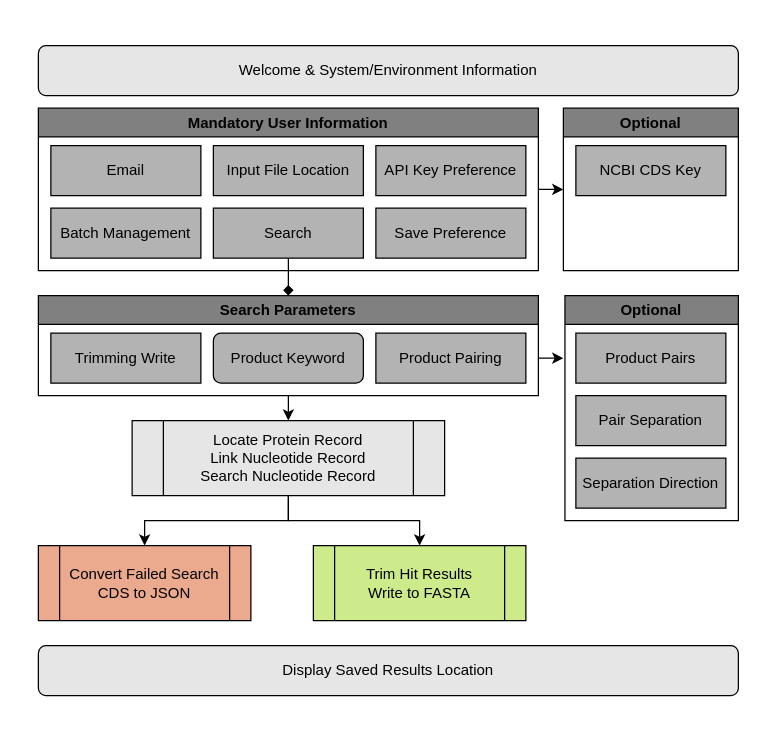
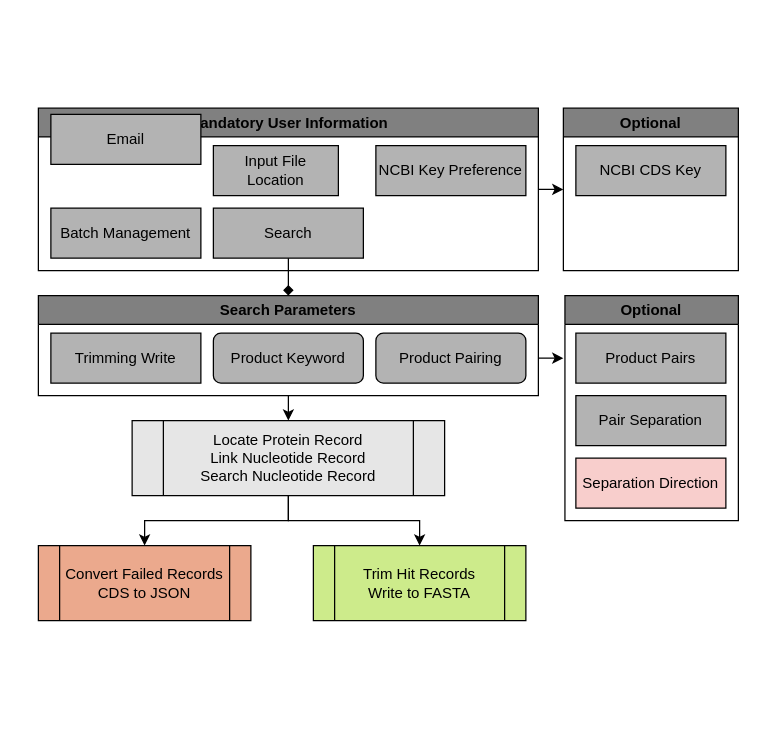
- <mxCell id="24" value="&lt;font&gt;Welcome &amp;amp; System/Environment Information&lt;/font&gt;" style="rounded=1;whiteSpace=wrap;html=1;fontSize=12;glass=0;strokeWidth=1;shadow=0;strokeColor=#000000;fillColor=#E6E6E6;fontColor=#000000;fontFamily=Arial;fontSource=https%3A%2F%2Ffonts.googleapis.com%2Fcss%3Ffamily%3DArial;" parent="1" vertex="1"><mxGeometry x="30" y="36" width="560" height="40" as="geometry" /></mxCell>
- <mxCell id="5" value="Email" style="rectangle;whiteSpace=wrap;html=1;fontFamily=Arial;fontSource=https%3A%2F%2Ffonts.googleapis.com%2Fcss%3Ffamily%3DArial;strokeColor=#000000;fillColor=#B3B3B3;fontColor=#000000;" parent="4" vertex="1"><mxGeometry x="10" y="30" width="120" height="40" as="geometry" /></mxCell>
+ <mxCell id="5" value="Email" style="rectangle;whiteSpace=wrap;html=1;fontFamily=Arial;fontSource=https%3A%2F%2Ffonts.googleapis.com%2Fcss%3Ffamily%3DArial;strokeColor=#000000;fillColor=#B3B3B3;fontColor=#000000;" parent="4" vertex="1"><mxGeometry x="10" y="5" width="120" height="40" as="geometry" /></mxCell>
- <mxCell id="29" value="Input File Location" style="rectangle;whiteSpace=wrap;html=1;fontFamily=Arial;fontSource=https%3A%2F%2Ffonts.googleapis.com%2Fcss%3Ffamily%3DArial;strokeColor=#000000;fillColor=#B3B3B3;fontColor=#000000;" parent="1" vertex="1"><mxGeometry x="170" y="116" width="120" height="40" as="geometry" /></mxCell>
+ <mxCell id="29" value="Input File Location" style="rectangle;whiteSpace=wrap;html=1;fontFamily=Arial;fontSource=https%3A%2F%2Ffonts.googleapis.com%2Fcss%3Ffamily%3DArial;strokeColor=#000000;fillColor=#B3B3B3;fontColor=#000000;" parent="1" vertex="1"><mxGeometry x="170" y="116" width="100" height="40" as="geometry" /></mxCell>
- <mxCell id="6" value="API Key Preference" style="rectangle;whiteSpace=wrap;html=1;fontFamily=Arial;fontSource=https%3A%2F%2Ffonts.googleapis.com%2Fcss%3Ffamily%3DArial;strokeColor=#000000;fillColor=#B3B3B3;fontColor=#000000;" parent="4" vertex="1"><mxGeometry x="270" y="30" width="120" height="40" as="geometry" /></mxCell>
+ <mxCell id="6" value="NCBI Key Preference" style="rectangle;whiteSpace=wrap;html=1;fontFamily=Arial;fontSource=https%3A%2F%2Ffonts.googleapis.com%2Fcss%3Ffamily%3DArial;strokeColor=#000000;fillColor=#B3B3B3;fontColor=#000000;" parent="4" vertex="1"><mxGeometry x="270" y="30" width="120" height="40" as="geometry" /></mxCell>
- <mxCell id="8" value="Save Preference" style="rectangle;whiteSpace=wrap;html=1;fontFamily=Arial;fontSource=https%3A%2F%2Ffonts.googleapis.com%2Fcss%3Ffamily%3DArial;strokeColor=#000000;fillColor=#B3B3B3;fontColor=#000000;" parent="4" vertex="1"><mxGeometry x="270" y="80" width="120" height="40" as="geometry" /></mxCell>
- <mxCell id="15" value="Product Pairing" style="rounded=0;whiteSpace=wrap;html=1;fontFamily=Arial;fontSource=https%3A%2F%2Ffonts.googleapis.com%2Fcss%3Ffamily%3DArial;strokeColor=#000000;fillColor=#B3B3B3;fontColor=#000000;" parent="12" vertex="1"><mxGeometry x="270" y="30" width="120" height="40" as="geometry" /></mxCell>
+ <mxCell id="15" value="Product Pairing" style="whiteSpace=wrap;html=1;fontFamily=Arial;fontSource=https%3A%2F%2Ffonts.googleapis.com%2Fcss%3Ffamily%3DArial;strokeColor=#000000;fillColor=#B3B3B3;fontColor=#000000;rounded=1;" parent="12" vertex="1"><mxGeometry x="270" y="30" width="120" height="40" as="geometry" /></mxCell>
- <mxCell id="27" value="Separation Direction" style="rounded=0;whiteSpace=wrap;html=1;fontFamily=Arial;fontSource=https%3A%2F%2Ffonts.googleapis.com%2Fcss%3Ffamily%3DArial;strokeColor=#000000;fillColor=#B3B3B3;fontColor=#000000;" parent="25" vertex="1"><mxGeometry x="8.75" y="130" width="120" height="40" as="geometry" /></mxCell>
+ <mxCell id="27" value="Separation Direction" style="rounded=0;whiteSpace=wrap;html=1;fontFamily=Arial;fontSource=https%3A%2F%2Ffonts.googleapis.com%2Fcss%3Ffamily%3DArial;strokeColor=#000000;fillColor=#f8cecc;fontColor=#000000;" parent="25" vertex="1"><mxGeometry x="8.75" y="130" width="120" height="40" as="geometry" /></mxCell>
- <mxCell id="20" value="Convert Failed Search CDS to JSON" style="shape=process;whiteSpace=wrap;html=1;backgroundOutline=1;strokeColor=#000000;fillColor=#EBA98D;fontColor=#000000;fontFamily=Arial;fontSource=https%3A%2F%2Ffonts.googleapis.com%2Fcss%3Ffamily%3DArial;" parent="1" vertex="1"><mxGeometry x="30" y="436" width="170" height="60" as="geometry" /></mxCell>
+ <mxCell id="20" value="Convert Failed Records CDS to JSON" style="shape=process;whiteSpace=wrap;html=1;backgroundOutline=1;strokeColor=#000000;fillColor=#EBA98D;fontColor=#000000;fontFamily=Arial;fontSource=https%3A%2F%2Ffonts.googleapis.com%2Fcss%3Ffamily%3DArial;" parent="1" vertex="1"><mxGeometry x="30" y="436" width="170" height="60" as="geometry" /></mxCell>
- <mxCell id="22" value="Trim Hit Results&lt;div&gt;Write to FASTA&lt;/div&gt;" style="shape=process;whiteSpace=wrap;html=1;backgroundOutline=1;fillColor=#cdeb8b;strokeColor=#000000;fontColor=#000000;fontFamily=Arial;fontSource=https%3A%2F%2Ffonts.googleapis.com%2Fcss%3Ffamily%3DArial;" parent="1" vertex="1"><mxGeometry x="250" y="436" width="170" height="60" as="geometry" /></mxCell>
+ <mxCell id="22" value="Trim Hit Records&lt;div&gt;Write to FASTA&lt;/div&gt;" style="shape=process;whiteSpace=wrap;html=1;backgroundOutline=1;fillColor=#cdeb8b;strokeColor=#000000;fontColor=#000000;fontFamily=Arial;fontSource=https%3A%2F%2Ffonts.googleapis.com%2Fcss%3Ffamily%3DArial;" parent="1" vertex="1"><mxGeometry x="250" y="436" width="170" height="60" as="geometry" /></mxCell>
- <mxCell id="19" value="Display Saved Results Location" style="rounded=1;whiteSpace=wrap;html=1;fontSize=12;glass=0;strokeWidth=1;shadow=0;strokeColor=#000000;fillColor=#E6E6E6;fontColor=#000000;fontFamily=Arial;fontSource=https%3A%2F%2Ffonts.googleapis.com%2Fcss%3Ffamily%3DArial;" parent="1" vertex="1"><mxGeometry x="30" y="516" width="560" height="40" as="geometry" /></mxCell>
